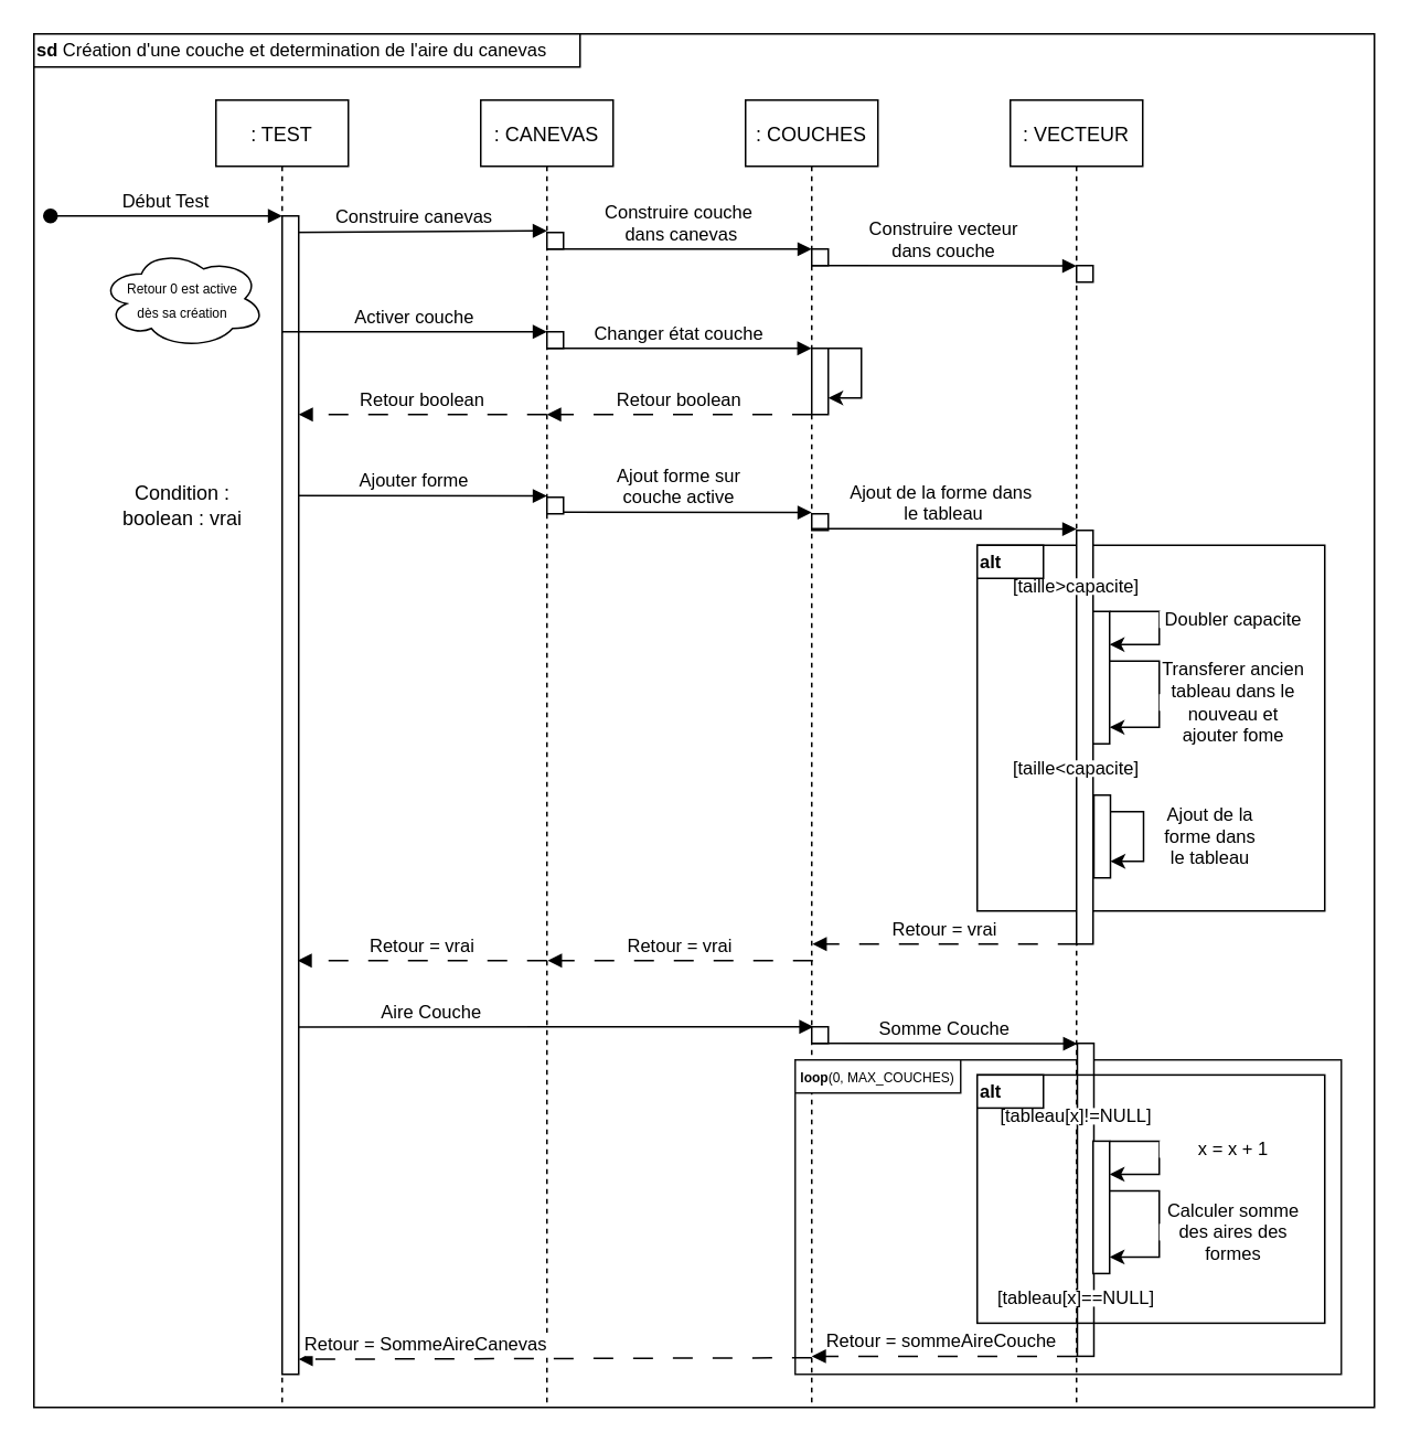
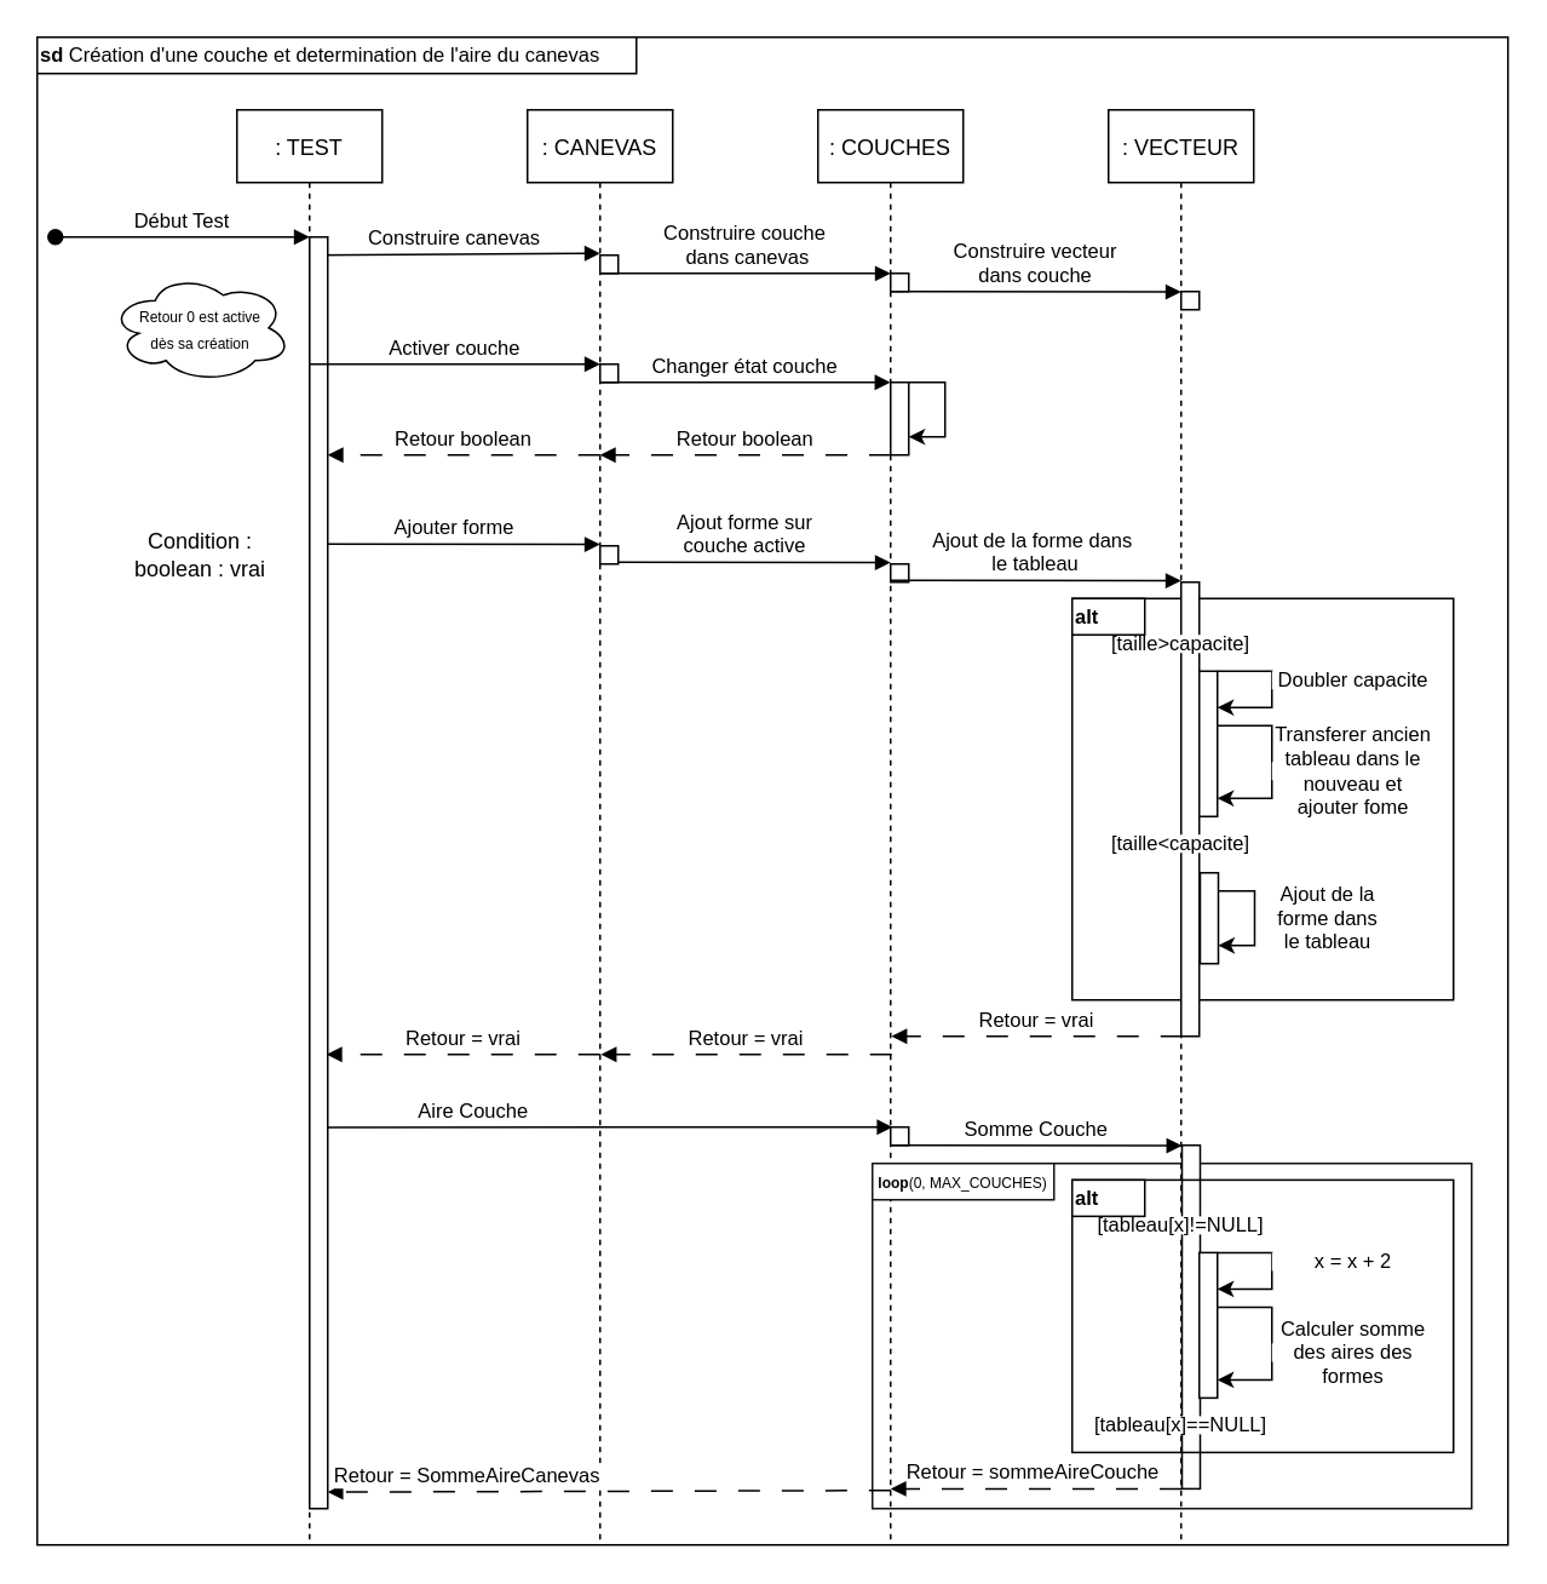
- <mxCell id="54" value="x = x + 1" style="text;html=1;align=center;verticalAlign=middle;whiteSpace=wrap;rounded=0;fontSize=11;fillColor=default;" parent="1" vertex="1"><mxGeometry x="700" y="689.1" width="90" height="10" as="geometry" /></mxCell>
+ <mxCell id="54" value="x = x + 2" style="text;html=1;align=center;verticalAlign=middle;whiteSpace=wrap;rounded=0;fontSize=11;fillColor=default;" parent="1" vertex="1"><mxGeometry x="700" y="689.1" width="90" height="10" as="geometry" /></mxCell>
